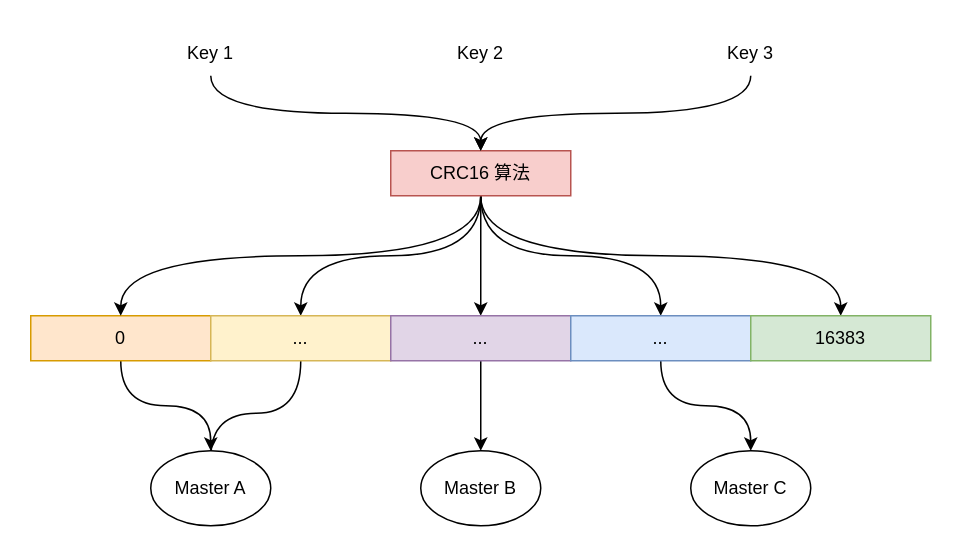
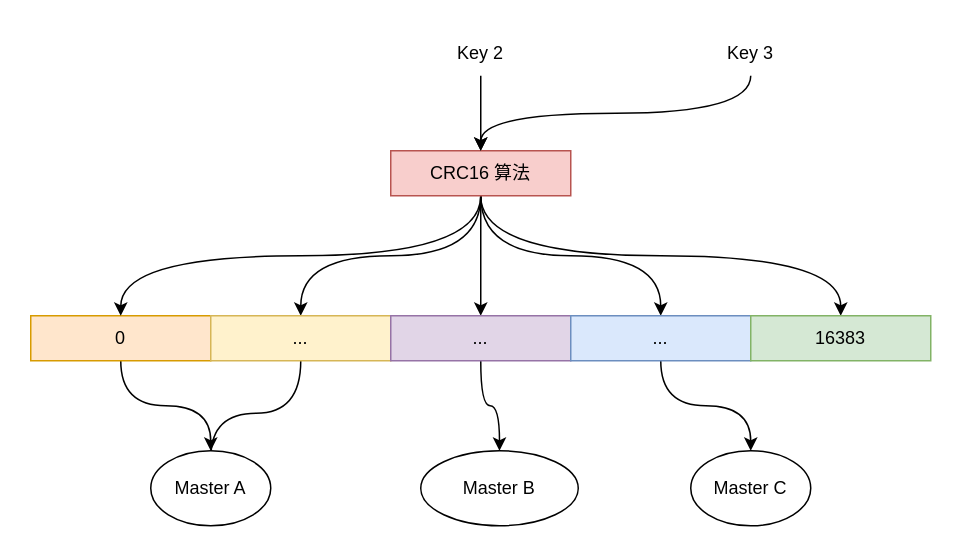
- <mxCell id="21" value="Key 1" style="text;html=1;strokeColor=none;fillColor=none;align=center;verticalAlign=middle;whiteSpace=wrap;rounded=0;" vertex="1" parent="1"><mxGeometry x="110" y="20" width="60" height="30" as="geometry" /></mxCell>
+ <mxCell id="22" style="edgeStyle=orthogonalEdgeStyle;curved=1;rounded=0;orthogonalLoop=1;jettySize=auto;html=1;exitX=0.5;exitY=1;exitDx=0;exitDy=0;entryX=0.5;entryY=0;entryDx=0;entryDy=0;" edge="1" parent="1" source="23" target="9"><mxGeometry relative="1" as="geometry" /></mxCell>
- <mxCell id="20" style="edgeStyle=orthogonalEdgeStyle;curved=1;rounded=0;orthogonalLoop=1;jettySize=auto;html=1;exitX=0.5;exitY=1;exitDx=0;exitDy=0;entryX=0.5;entryY=0;entryDx=0;entryDy=0;" edge="1" parent="1" source="21" target="9"><mxGeometry relative="1" as="geometry" /></mxCell>
- <mxCell id="18" value="Master B" style="ellipse;whiteSpace=wrap;html=1;" vertex="1" parent="1"><mxGeometry x="280" y="300" width="80" height="50" as="geometry" /></mxCell>
+ <mxCell id="18" value="Master B" style="ellipse;whiteSpace=wrap;html=1;" vertex="1" parent="1"><mxGeometry x="280" y="300" width="105" height="50" as="geometry" /></mxCell>
